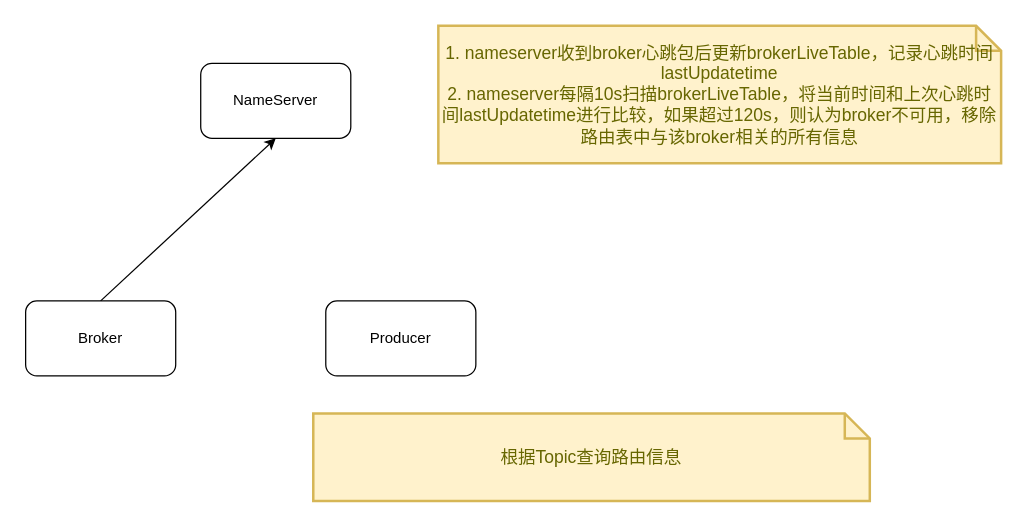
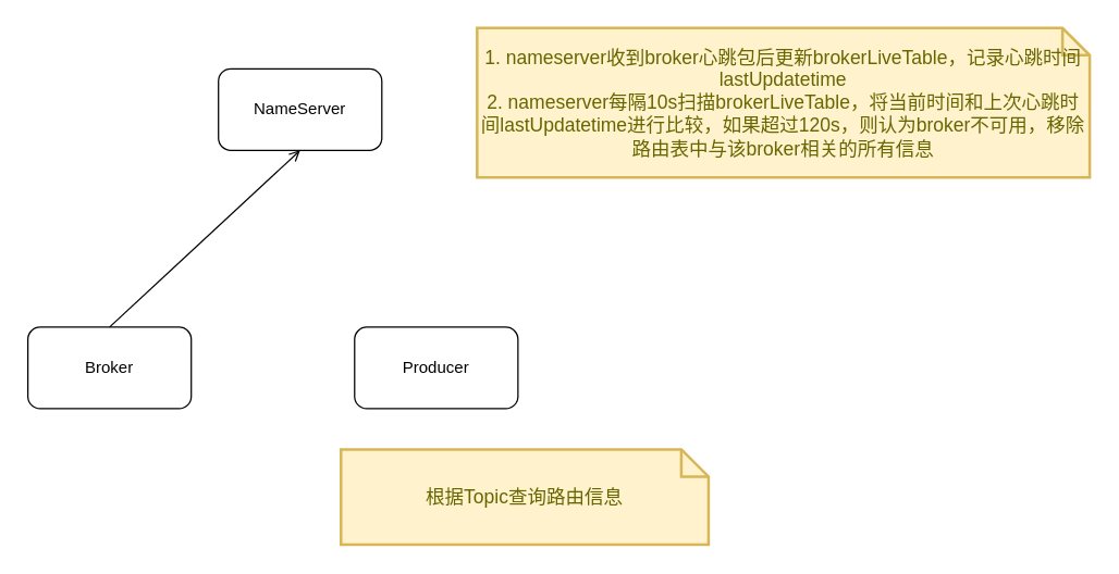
- <mxCell id="3" style="rounded=0;orthogonalLoop=1;jettySize=auto;html=1;exitX=0.5;exitY=0;exitDx=0;exitDy=0;entryX=0.5;entryY=1;entryDx=0;entryDy=0;" edge="1" parent="1" source="4" target="2"><mxGeometry relative="1" as="geometry" /></mxCell>
+ <mxCell id="3" style="rounded=0;orthogonalLoop=1;jettySize=auto;html=1;exitX=0.5;exitY=0;exitDx=0;exitDy=0;entryX=0.5;entryY=1;entryDx=0;entryDy=0;endArrow=open;" edge="1" parent="1" source="4" target="2"><mxGeometry relative="1" as="geometry" /></mxCell>
- <mxCell id="6" value="根据Topic查询路由信息" style="shape=note;strokeWidth=2;fontSize=14;size=20;whiteSpace=wrap;html=1;fillColor=#fff2cc;strokeColor=#d6b656;fontColor=#666600;" vertex="1" parent="1"><mxGeometry x="250" y="330" width="445" height="70" as="geometry" /></mxCell>
+ <mxCell id="6" value="根据Topic查询路由信息" style="shape=note;strokeWidth=2;fontSize=14;size=20;whiteSpace=wrap;html=1;fillColor=#fff2cc;strokeColor=#d6b656;fontColor=#666600;" vertex="1" parent="1"><mxGeometry x="250" y="330" width="270" height="70" as="geometry" /></mxCell>
